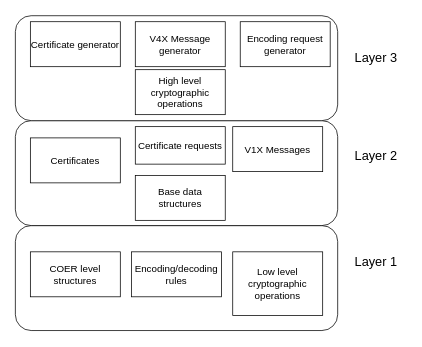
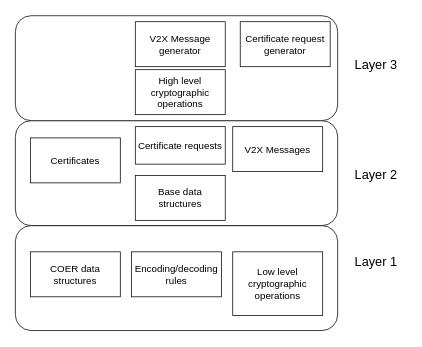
- <mxCell id="11" value="&lt;font style=&quot;font-size: 13px&quot;&gt;Certificate generator&lt;/font&gt;" style="rounded=0;whiteSpace=wrap;html=1;" vertex="1" parent="1"><mxGeometry x="40" y="28" width="120" height="60" as="geometry" /></mxCell>
- <mxCell id="12" value="&lt;font style=&quot;font-size: 13px&quot;&gt;V4X Message generator&lt;/font&gt;" style="rounded=0;whiteSpace=wrap;html=1;" vertex="1" parent="1"><mxGeometry x="180" y="28" width="120" height="60" as="geometry" /></mxCell>
+ <mxCell id="12" value="&lt;font style=&quot;font-size: 13px&quot;&gt;V2X Message generator&lt;/font&gt;" style="rounded=0;whiteSpace=wrap;html=1;" vertex="1" parent="1"><mxGeometry x="180" y="28" width="120" height="60" as="geometry" /></mxCell>
- <mxCell id="14" value="&lt;div style=&quot;font-size: 13px&quot;&gt;&lt;font style=&quot;font-size: 13px&quot;&gt;Encoding request&lt;/font&gt;&lt;/div&gt;&lt;div style=&quot;font-size: 13px&quot;&gt;&lt;font style=&quot;font-size: 13px&quot;&gt;generator&lt;br&gt;&lt;/font&gt;&lt;/div&gt;" style="rounded=0;whiteSpace=wrap;html=1;" vertex="1" parent="1"><mxGeometry x="320" y="28" width="120" height="60" as="geometry" /></mxCell>
+ <mxCell id="14" value="&lt;div style=&quot;font-size: 13px&quot;&gt;&lt;font style=&quot;font-size: 13px&quot;&gt;Certificate request&lt;/font&gt;&lt;/div&gt;&lt;div style=&quot;font-size: 13px&quot;&gt;&lt;font style=&quot;font-size: 13px&quot;&gt;generator&lt;br&gt;&lt;/font&gt;&lt;/div&gt;" style="rounded=0;whiteSpace=wrap;html=1;" vertex="1" parent="1"><mxGeometry x="320" y="28" width="120" height="60" as="geometry" /></mxCell>
- <mxCell id="18" value="&lt;font style=&quot;font-size: 17px&quot;&gt;Layer 3&lt;br&gt;&lt;/font&gt;" style="text;html=1;resizable=0;points=[];autosize=1;align=left;verticalAlign=top;spacingTop=-4;" vertex="1" parent="1"><mxGeometry x="471" y="64" width="70" height="20" as="geometry" /></mxCell>
+ <mxCell id="18" value="&lt;font style=&quot;font-size: 17px&quot;&gt;Layer 3&lt;br&gt;&lt;/font&gt;" style="text;html=1;resizable=0;points=[];autosize=1;align=left;verticalAlign=top;spacingTop=-4;" vertex="1" parent="1"><mxGeometry x="471" y="74" width="70" height="20" as="geometry" /></mxCell>
- <mxCell id="9" value="&lt;font style=&quot;font-size: 13px&quot;&gt;V1X Messages&lt;/font&gt;" style="rounded=0;whiteSpace=wrap;html=1;" vertex="1" parent="1"><mxGeometry x="310" y="168" width="120" height="60" as="geometry" /></mxCell>
+ <mxCell id="9" value="&lt;font style=&quot;font-size: 13px&quot;&gt;V2X Messages&lt;/font&gt;" style="rounded=0;whiteSpace=wrap;html=1;" vertex="1" parent="1"><mxGeometry x="310" y="168" width="120" height="60" as="geometry" /></mxCell>
- <mxCell id="17" value="&lt;font style=&quot;font-size: 17px&quot;&gt;Layer 2&lt;br&gt;&lt;/font&gt;" style="text;html=1;resizable=0;points=[];autosize=1;align=left;verticalAlign=top;spacingTop=-4;" vertex="1" parent="1"><mxGeometry x="471" y="195" width="70" height="20" as="geometry" /></mxCell>
+ <mxCell id="17" value="&lt;font style=&quot;font-size: 17px&quot;&gt;Layer 2&lt;br&gt;&lt;/font&gt;" style="text;html=1;resizable=0;points=[];autosize=1;align=left;verticalAlign=top;spacingTop=-4;" vertex="1" parent="1"><mxGeometry x="471" y="220" width="70" height="20" as="geometry" /></mxCell>
- <mxCell id="3" value="&lt;div style=&quot;font-size: 13px&quot;&gt;&lt;font style=&quot;font-size: 13px&quot;&gt;COER level&lt;/font&gt;&lt;/div&gt;&lt;div style=&quot;font-size: 13px&quot;&gt;&lt;font style=&quot;font-size: 13px&quot;&gt;structures&lt;/font&gt;&lt;/div&gt;" style="rounded=0;whiteSpace=wrap;html=1;" vertex="1" parent="1"><mxGeometry x="40" y="335" width="120" height="60" as="geometry" /></mxCell>
+ <mxCell id="3" value="&lt;div style=&quot;font-size: 13px&quot;&gt;&lt;font style=&quot;font-size: 13px&quot;&gt;COER data&lt;/font&gt;&lt;/div&gt;&lt;div style=&quot;font-size: 13px&quot;&gt;&lt;font style=&quot;font-size: 13px&quot;&gt;structures&lt;/font&gt;&lt;/div&gt;" style="rounded=0;whiteSpace=wrap;html=1;" vertex="1" parent="1"><mxGeometry x="40" y="335" width="120" height="60" as="geometry" /></mxCell>
